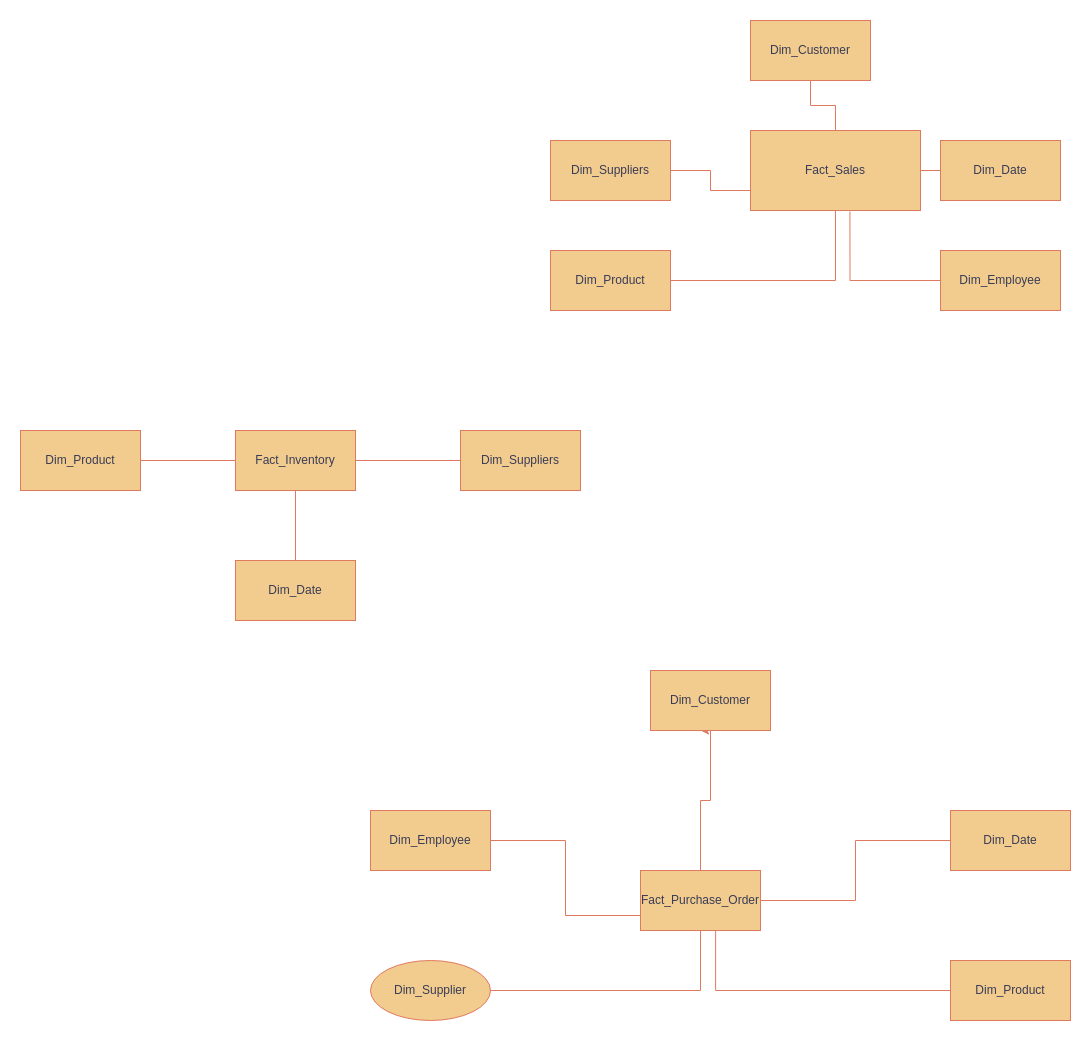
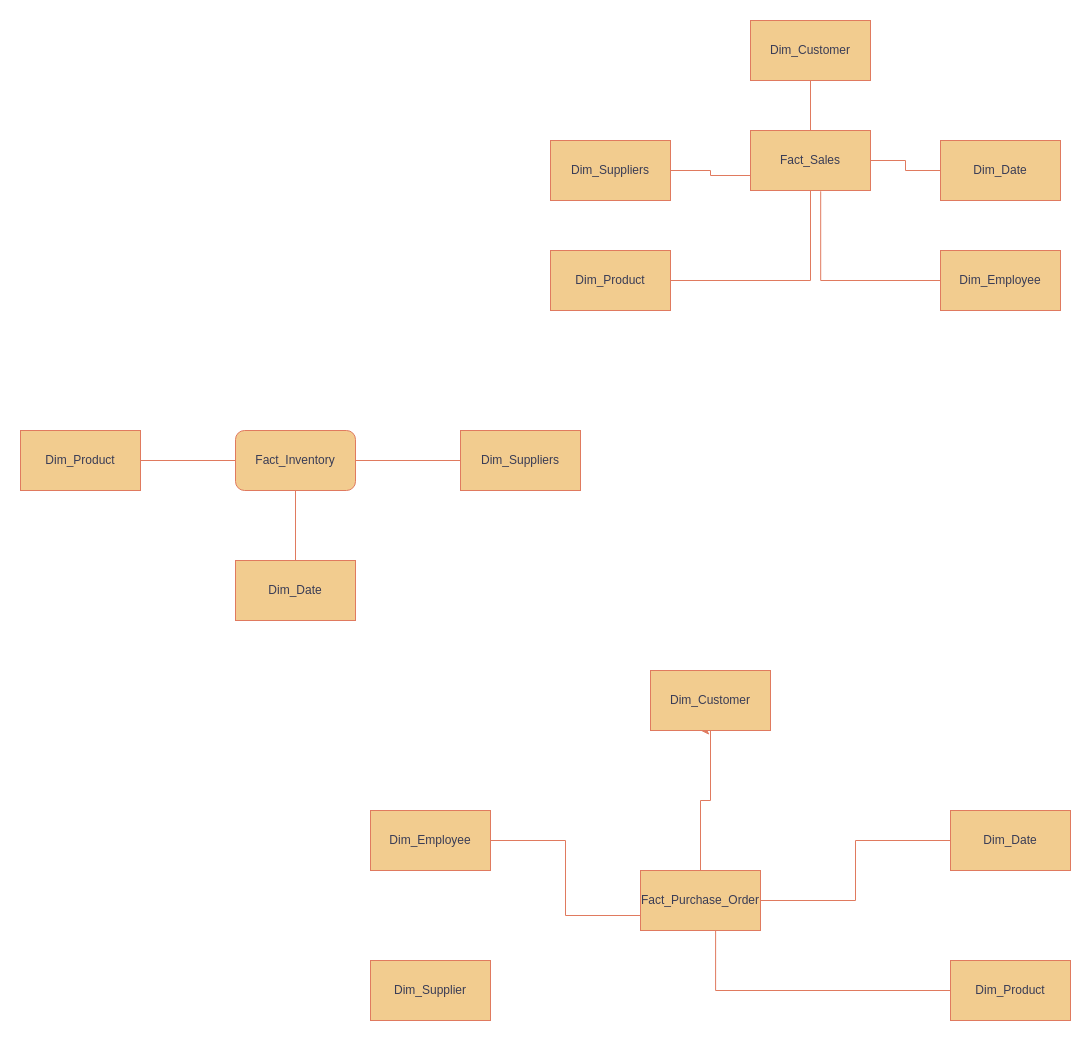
- <mxCell id="2" value="Fact_Sales" style="rounded=0;whiteSpace=wrap;html=1;labelBackgroundColor=none;fillColor=#F2CC8F;strokeColor=#E07A5F;fontColor=#393C56;" parent="1" vertex="1"><mxGeometry x="750" y="130" width="170" height="80" as="geometry" /></mxCell>
+ <mxCell id="2" value="Fact_Sales" style="rounded=0;whiteSpace=wrap;html=1;labelBackgroundColor=none;fillColor=#F2CC8F;strokeColor=#E07A5F;fontColor=#393C56;" parent="1" vertex="1"><mxGeometry x="750" y="130" width="120" height="60" as="geometry" /></mxCell>
- <mxCell id="3" value="Fact_Inventory" style="rounded=0;whiteSpace=wrap;html=1;labelBackgroundColor=none;fillColor=#F2CC8F;strokeColor=#E07A5F;fontColor=#393C56;" parent="1" vertex="1"><mxGeometry x="235" y="430" width="120" height="60" as="geometry" /></mxCell>
+ <mxCell id="3" value="Fact_Inventory" style="whiteSpace=wrap;html=1;labelBackgroundColor=none;fillColor=#F2CC8F;strokeColor=#E07A5F;fontColor=#393C56;rounded=1;" parent="1" vertex="1"><mxGeometry x="235" y="430" width="120" height="60" as="geometry" /></mxCell>
- <mxCell id="26" value="Dim_Supplier" style="ellipse;whiteSpace=wrap;html=1;strokeColor=#E07A5F;fontColor=#393C56;fillColor=#F2CC8F;" parent="1" vertex="1"><mxGeometry x="370" y="960" width="120" height="60" as="geometry" /></mxCell>
+ <mxCell id="26" value="Dim_Supplier" style="rounded=0;whiteSpace=wrap;html=1;strokeColor=#E07A5F;fontColor=#393C56;fillColor=#F2CC8F;" parent="1" vertex="1"><mxGeometry x="370" y="960" width="120" height="60" as="geometry" /></mxCell>
- <mxCell id="25" style="edgeStyle=orthogonalEdgeStyle;rounded=0;orthogonalLoop=1;jettySize=auto;html=1;entryX=0.5;entryY=1;entryDx=0;entryDy=0;strokeColor=#E07A5F;fontColor=#393C56;fillColor=#F2CC8F;endArrow=none;endFill=0;" parent="1" source="26" target="21" edge="1"><mxGeometry relative="1" as="geometry" /></mxCell>
